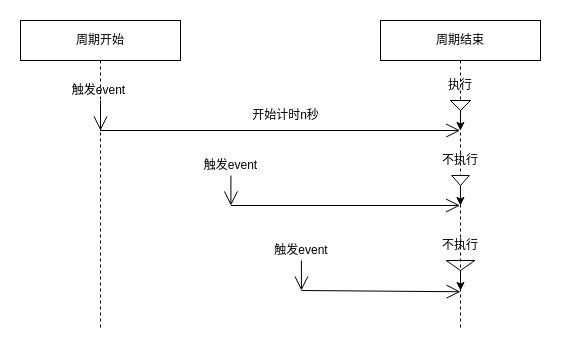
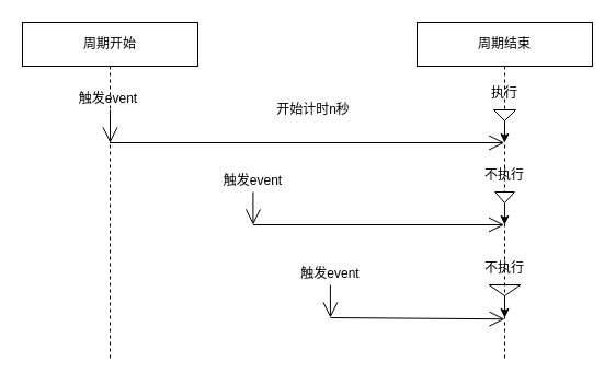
- <mxCell id="8" value="开始计时n秒" style="text;html=1;strokeColor=none;fillColor=none;align=center;verticalAlign=middle;whiteSpace=wrap;rounded=0;" vertex="1" parent="4"><mxGeometry x="133.697" y="20" width="102.607" height="30" as="geometry" /></mxCell>
+ <mxCell id="8" value="开始计时n秒" style="text;html=1;strokeColor=none;fillColor=none;align=center;verticalAlign=middle;whiteSpace=wrap;rounded=0;" vertex="1" parent="4"><mxGeometry x="133.697" y="5" width="102.607" height="30" as="geometry" /></mxCell>
